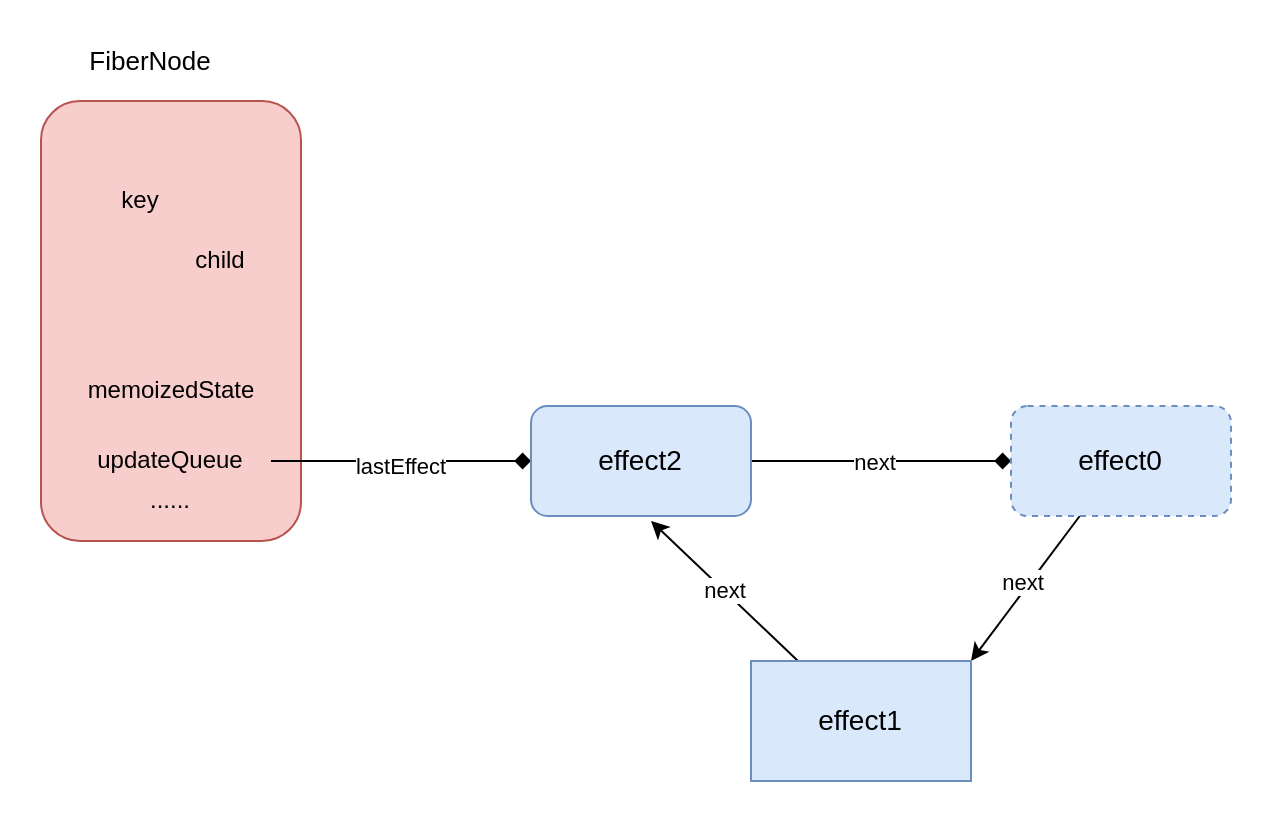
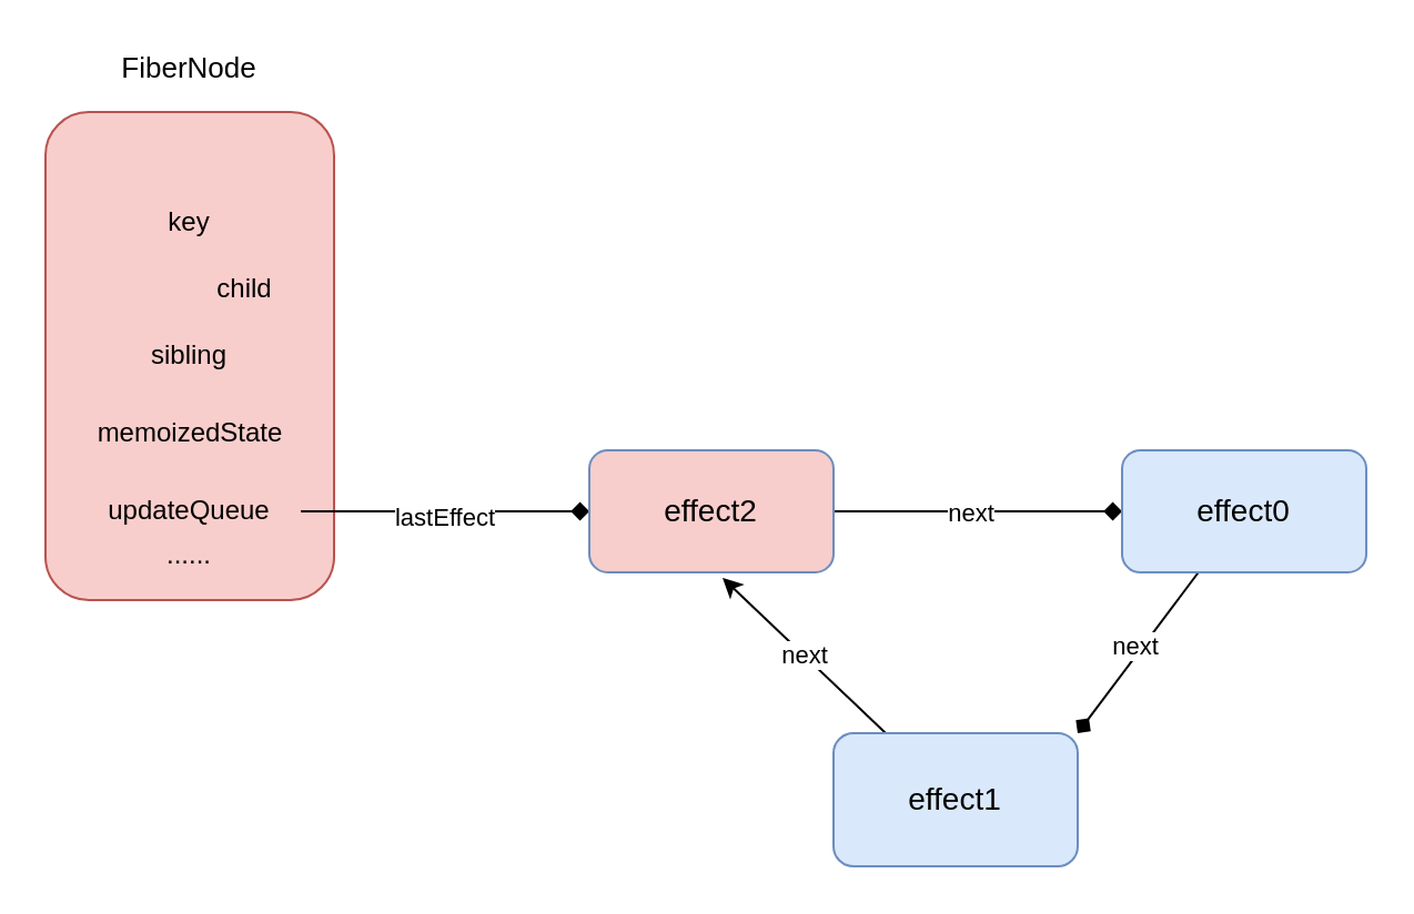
- <mxCell id="3" value="&lt;font style=&quot;font-size: 13px&quot;&gt;FiberNode&lt;/font&gt;" style="text;html=1;strokeColor=none;fillColor=none;align=center;verticalAlign=middle;whiteSpace=wrap;rounded=0;" parent="1" vertex="1"><mxGeometry x="55" y="20" width="40" height="20" as="geometry" /></mxCell>
+ <mxCell id="3" value="&lt;font style=&quot;font-size: 13px&quot;&gt;FiberNode&lt;/font&gt;" style="text;html=1;strokeColor=none;fillColor=none;align=center;verticalAlign=middle;whiteSpace=wrap;rounded=0;" parent="1" vertex="1"><mxGeometry x="65" y="20" width="40" height="20" as="geometry" /></mxCell>
- <mxCell id="4" value="key" style="text;html=1;strokeColor=none;fillColor=none;align=center;verticalAlign=middle;whiteSpace=wrap;rounded=0;" parent="1" vertex="1"><mxGeometry x="50" y="90" width="40" height="20" as="geometry" /></mxCell>
+ <mxCell id="4" value="key" style="text;html=1;strokeColor=none;fillColor=none;align=center;verticalAlign=middle;whiteSpace=wrap;rounded=0;" parent="1" vertex="1"><mxGeometry x="65" y="90" width="40" height="20" as="geometry" /></mxCell>
+ <mxCell id="6" value="sibling" style="text;html=1;strokeColor=none;fillColor=none;align=center;verticalAlign=middle;whiteSpace=wrap;rounded=0;" parent="1" vertex="1"><mxGeometry x="65" y="150" width="40" height="20" as="geometry" /></mxCell>
- <mxCell id="14" value="&lt;font style=&quot;font-size: 14px&quot;&gt;effect2&lt;/font&gt;" style="rounded=1;whiteSpace=wrap;html=1;fillColor=#dae8fc;strokeColor=#6c8ebf;" vertex="1" parent="1"><mxGeometry x="265" y="202.5" width="110" height="55" as="geometry" /></mxCell>
+ <mxCell id="14" value="&lt;font style=&quot;font-size: 14px&quot;&gt;effect2&lt;/font&gt;" style="rounded=1;whiteSpace=wrap;html=1;fillColor=#f8cecc;strokeColor=#6c8ebf;" vertex="1" parent="1"><mxGeometry x="265" y="202.5" width="110" height="55" as="geometry" /></mxCell>
- <mxCell id="17" value="&lt;font style=&quot;font-size: 14px&quot;&gt;effect0&lt;/font&gt;" style="rounded=1;whiteSpace=wrap;html=1;fillColor=#dae8fc;strokeColor=#6c8ebf;dashed=1;" vertex="1" parent="1"><mxGeometry x="505" y="202.5" width="110" height="55" as="geometry" /></mxCell>
+ <mxCell id="17" value="&lt;font style=&quot;font-size: 14px&quot;&gt;effect0&lt;/font&gt;" style="rounded=1;whiteSpace=wrap;html=1;fillColor=#dae8fc;strokeColor=#6c8ebf;" vertex="1" parent="1"><mxGeometry x="505" y="202.5" width="110" height="55" as="geometry" /></mxCell>
- <mxCell id="15" style="edgeStyle=none;rounded=0;orthogonalLoop=1;jettySize=auto;html=1;entryX=1;entryY=0;entryDx=0;entryDy=0;" edge="1" parent="1" source="17" target="19"><mxGeometry relative="1" as="geometry" /></mxCell>
+ <mxCell id="15" style="edgeStyle=none;rounded=0;orthogonalLoop=1;jettySize=auto;html=1;entryX=1;entryY=0;entryDx=0;entryDy=0;endArrow=diamond;" edge="1" parent="1" source="17" target="19"><mxGeometry relative="1" as="geometry" /></mxCell>
- <mxCell id="19" value="&lt;font style=&quot;font-size: 14px&quot;&gt;effect1&lt;/font&gt;" style="whiteSpace=wrap;html=1;fillColor=#dae8fc;strokeColor=#6c8ebf;rounded=0;" vertex="1" parent="1"><mxGeometry x="375" y="330" width="110" height="60" as="geometry" /></mxCell>
+ <mxCell id="19" value="&lt;font style=&quot;font-size: 14px&quot;&gt;effect1&lt;/font&gt;" style="rounded=1;whiteSpace=wrap;html=1;fillColor=#dae8fc;strokeColor=#6c8ebf;" vertex="1" parent="1"><mxGeometry x="375" y="330" width="110" height="60" as="geometry" /></mxCell>
